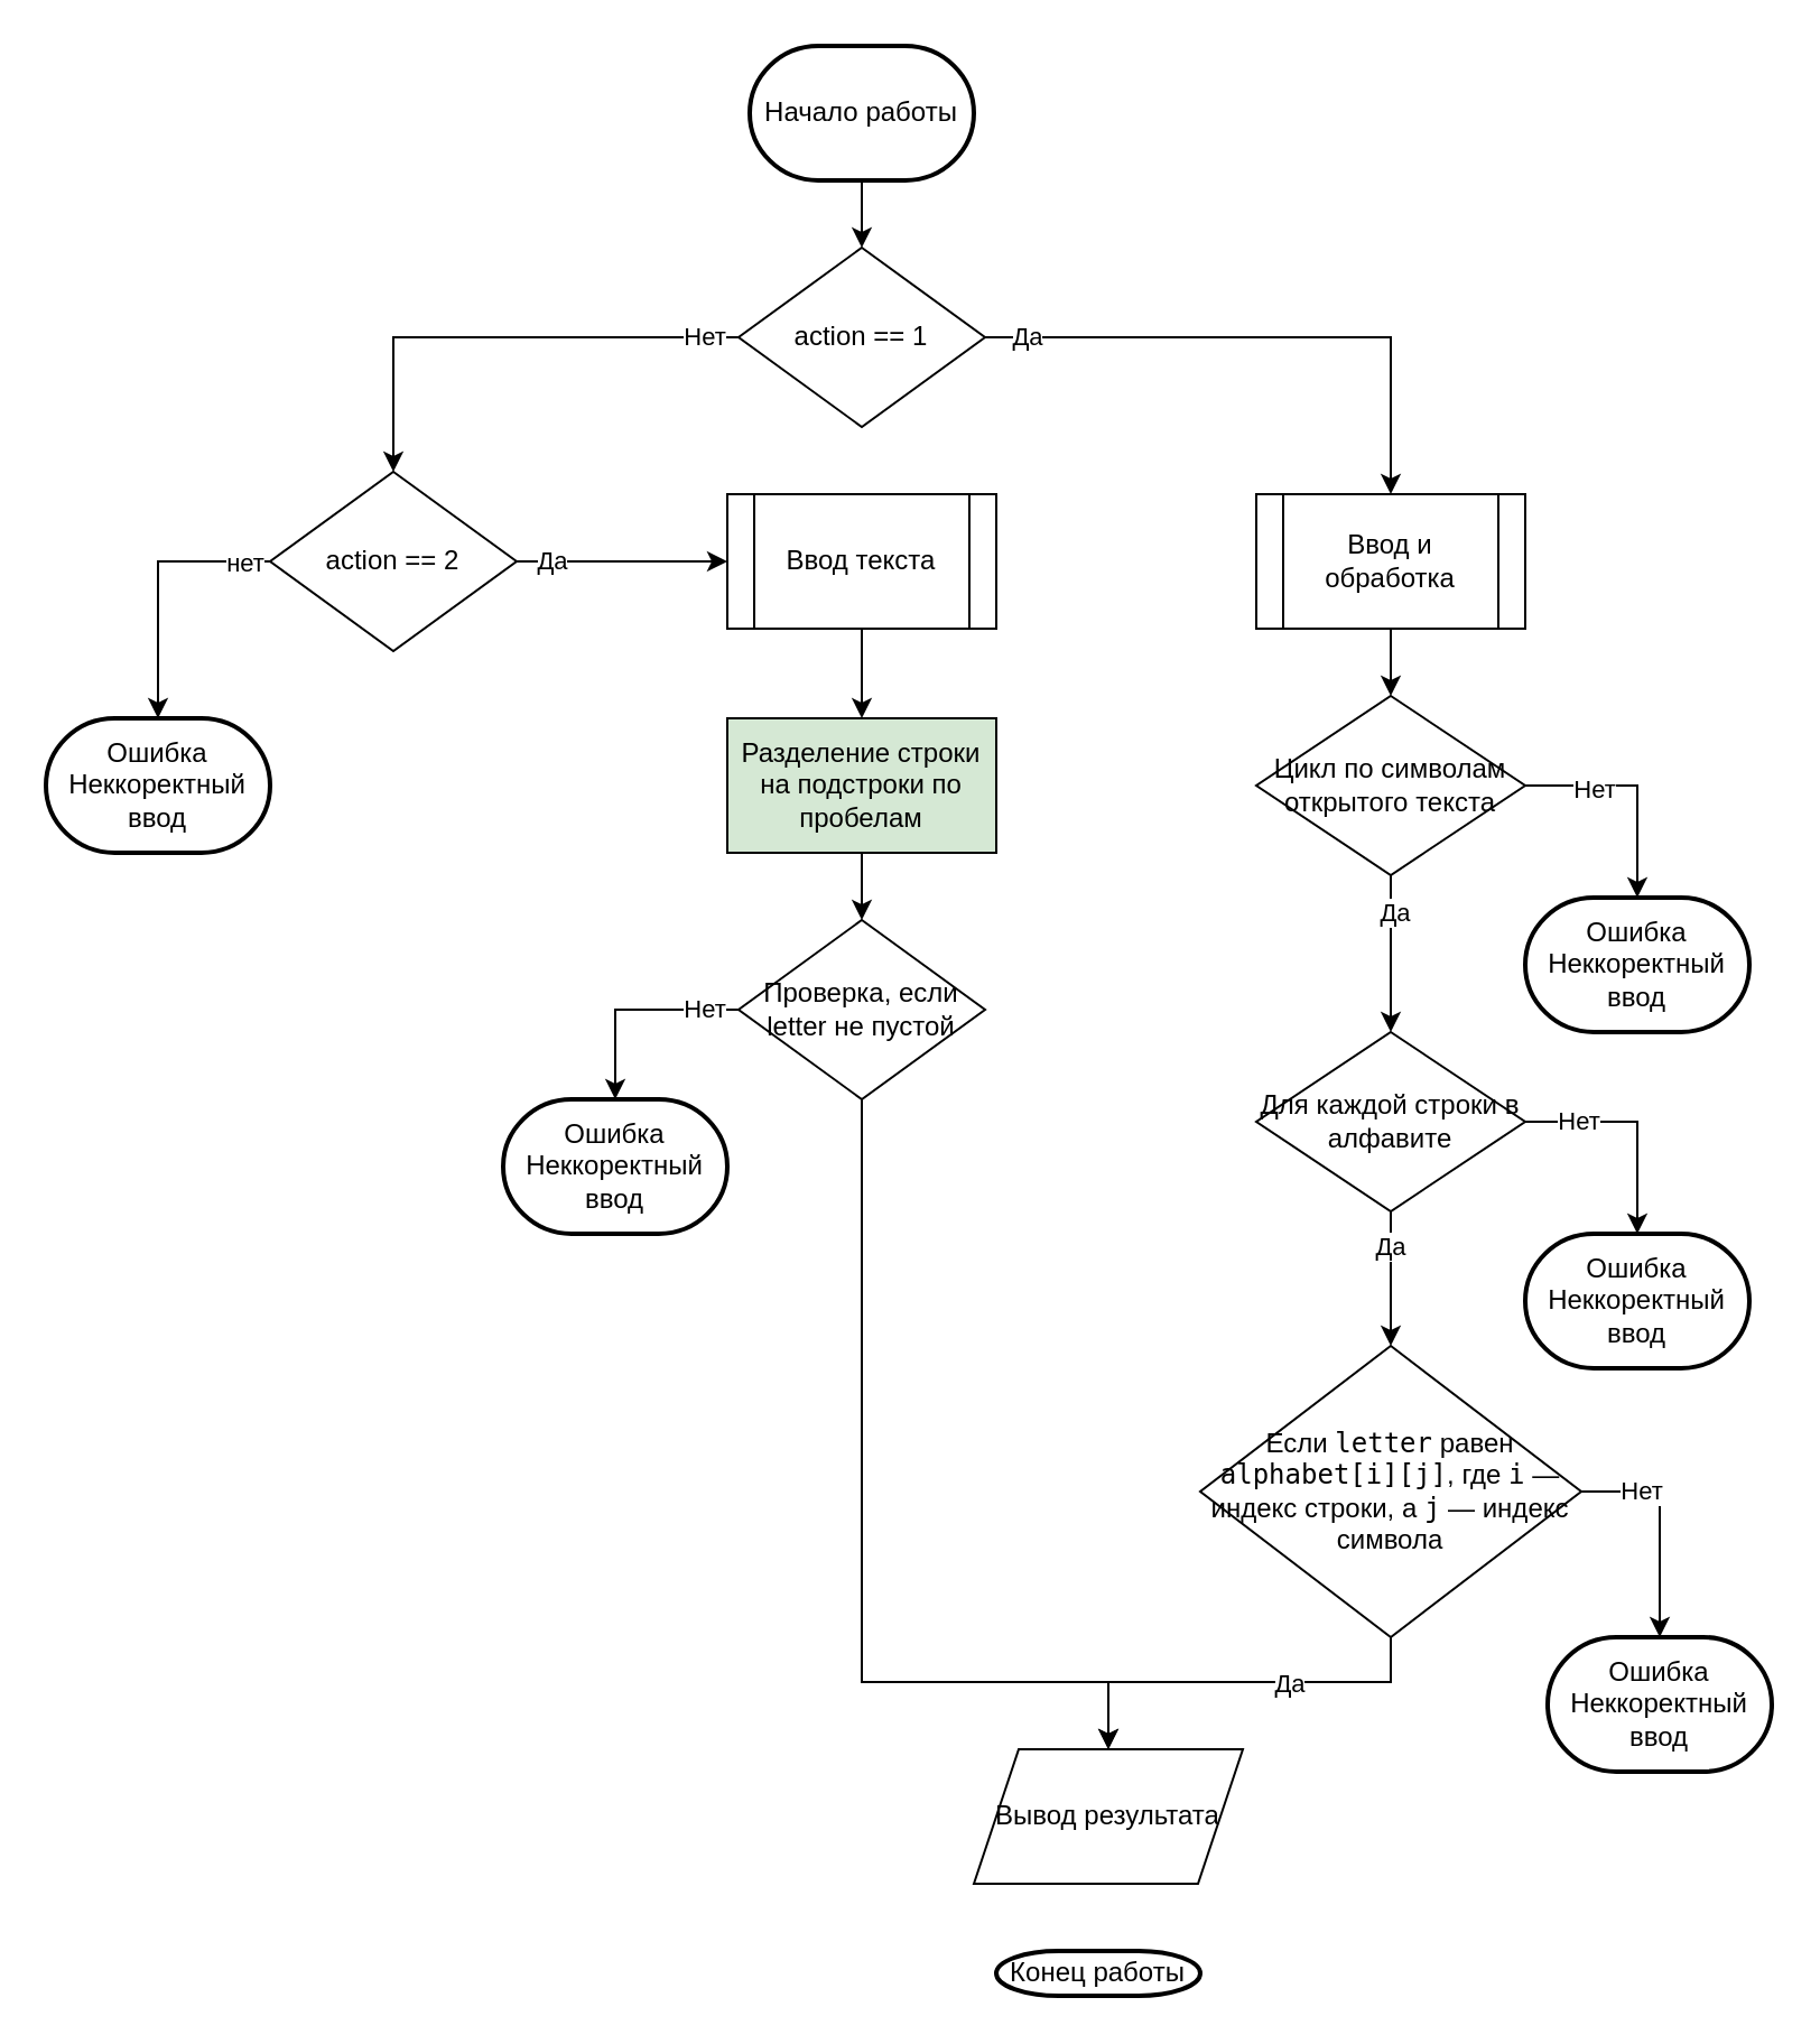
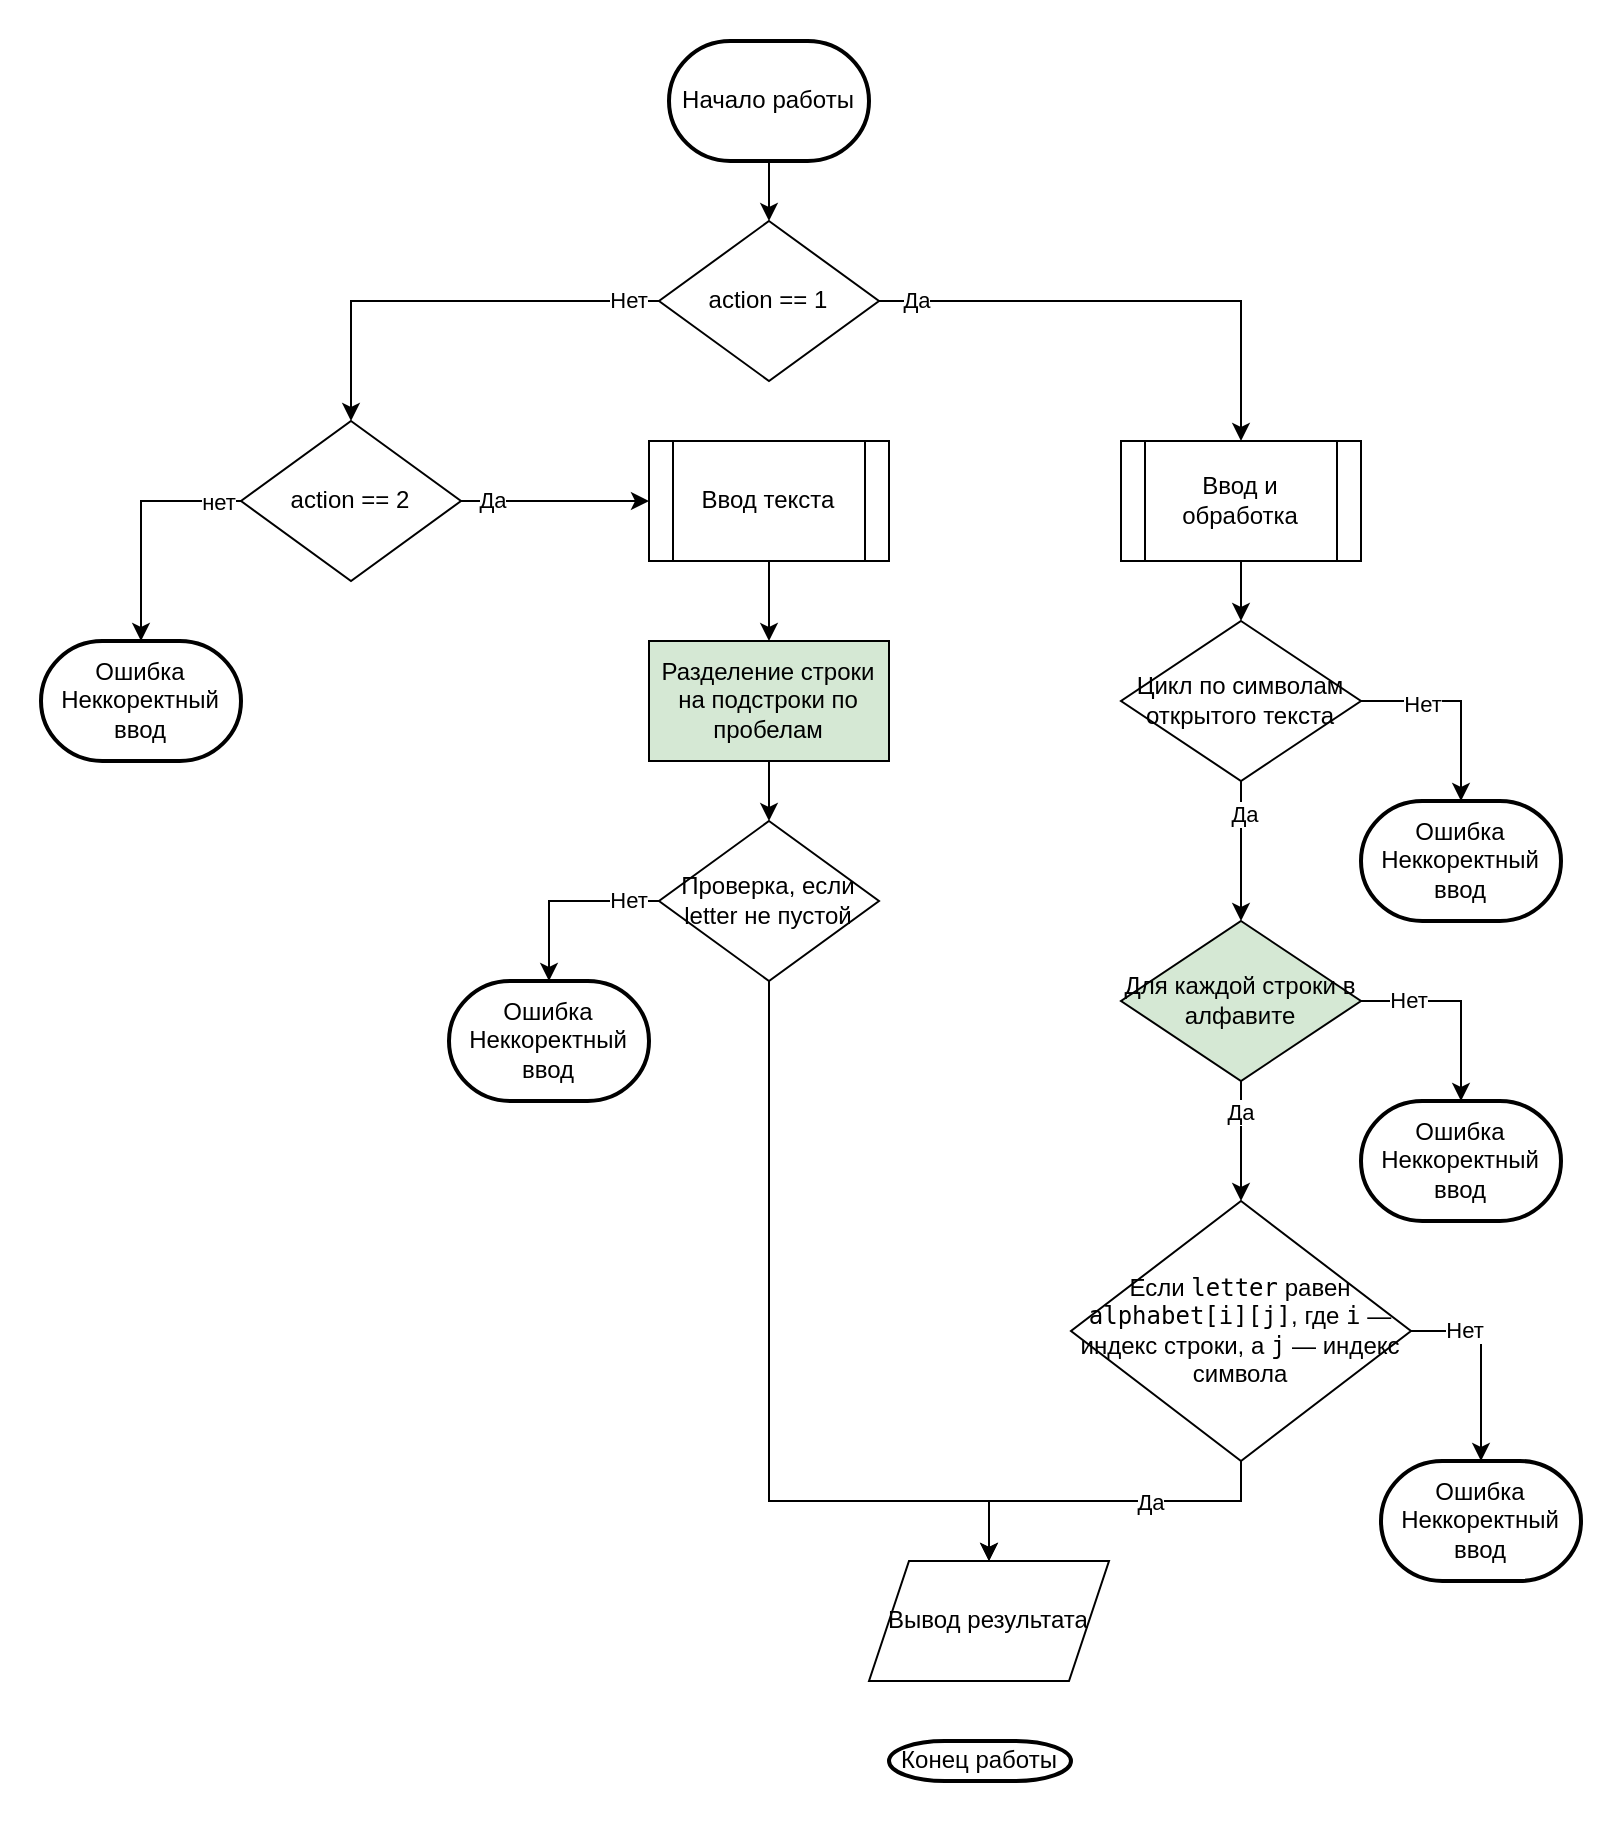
- <mxCell id="27" value="Для каждой строки в алфавите" style="rhombus;whiteSpace=wrap;html=1;" vertex="1" parent="1"><mxGeometry x="560" y="460" width="120" height="80" as="geometry" /></mxCell>
+ <mxCell id="27" value="Для каждой строки в алфавите" style="rhombus;whiteSpace=wrap;html=1;fillColor=#d5e8d4;" vertex="1" parent="1"><mxGeometry x="560" y="460" width="120" height="80" as="geometry" /></mxCell>
